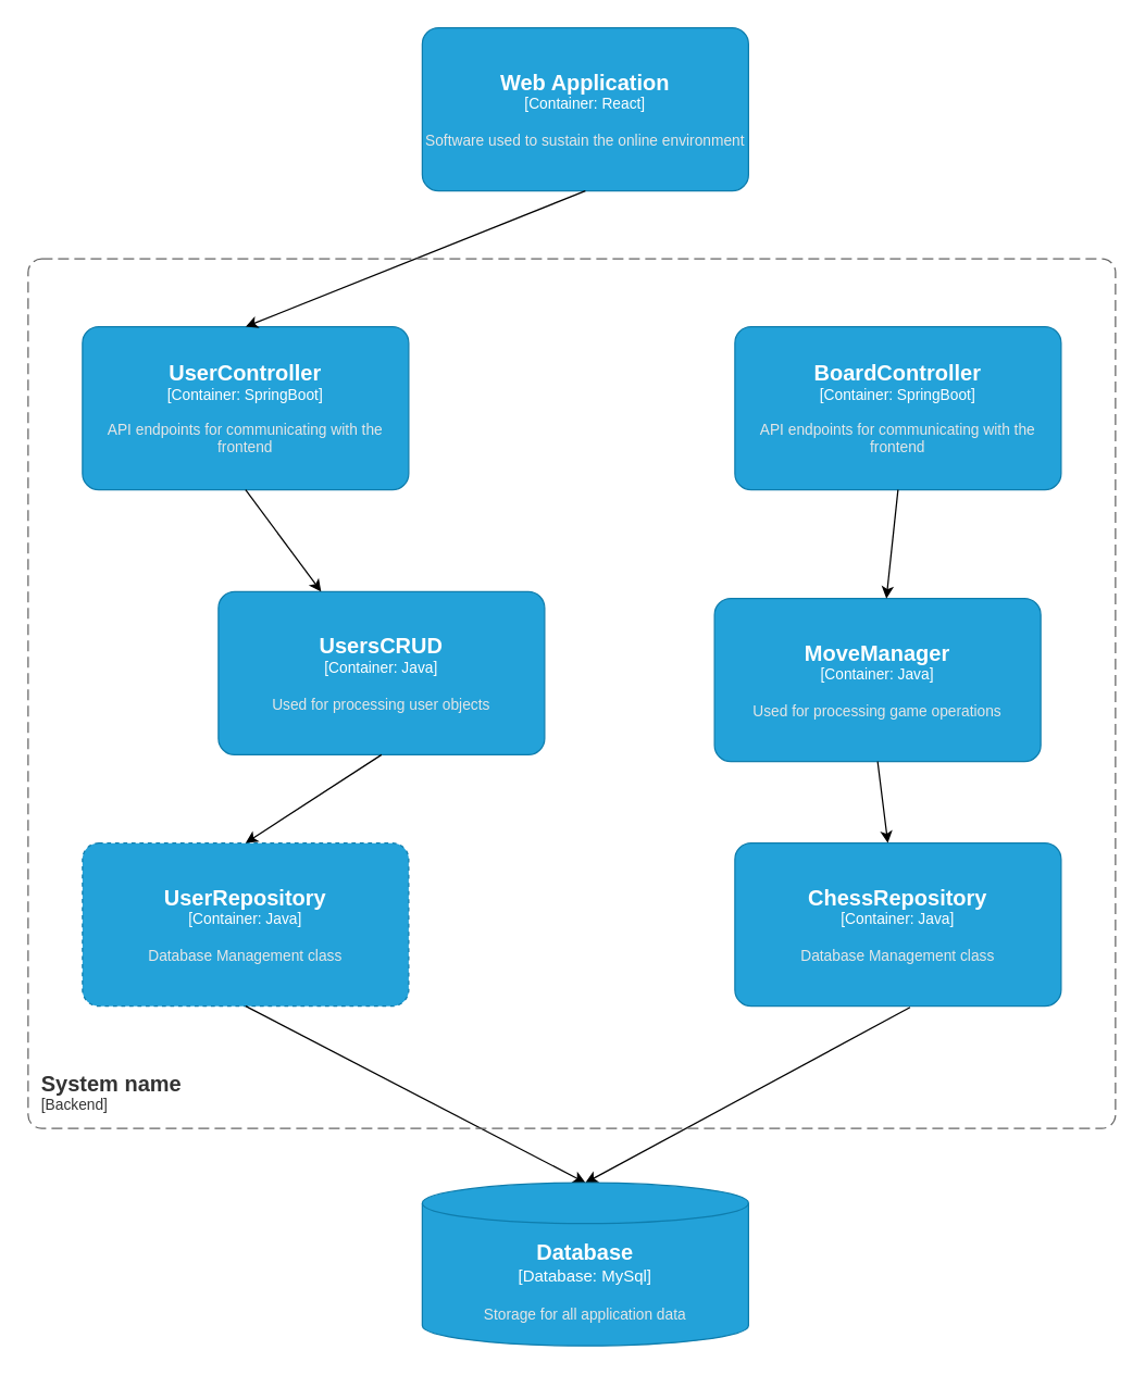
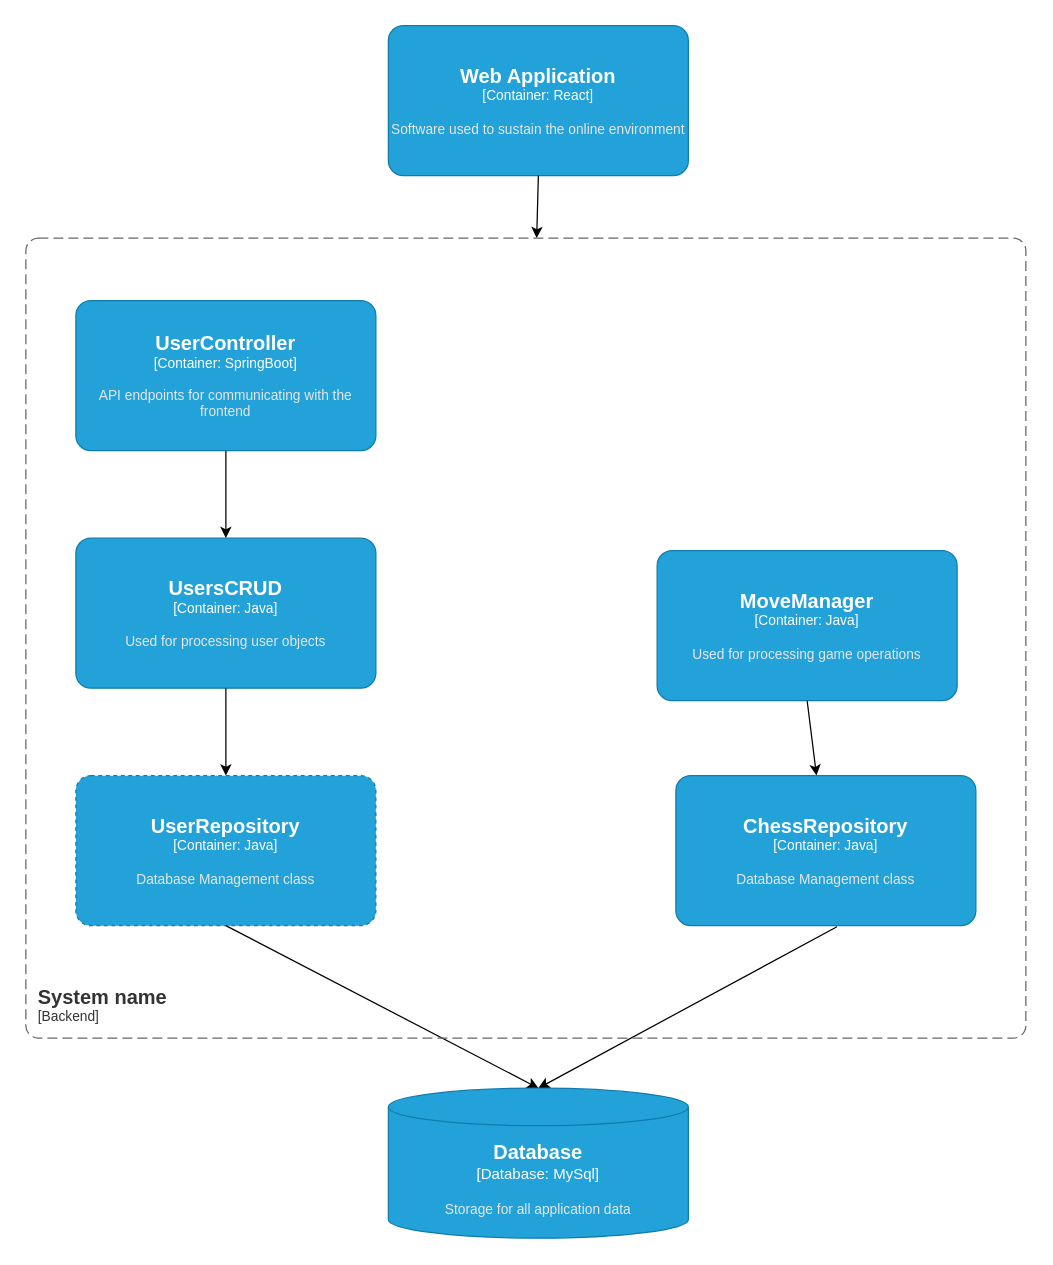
- <mxCell id="15" value="" style="endArrow=classic;html=1;rounded=0;exitX=0.5;exitY=1;exitDx=0;exitDy=0;exitPerimeter=0;entryX=0.5;entryY=0;entryDx=0;entryDy=0;entryPerimeter=0;" parent="1" source="2" target="3" edge="1"><mxGeometry width="50" height="50" relative="1" as="geometry"><mxPoint x="190" y="370" as="sourcePoint" /><mxPoint x="190" y="440" as="targetPoint" /></mxGeometry></mxCell>
+ <mxCell id="15" value="" style="endArrow=classic;html=1;rounded=0;exitX=0.5;exitY=1;exitDx=0;exitDy=0;exitPerimeter=0;" parent="1" source="2" target="16" edge="1"><mxGeometry width="50" height="50" relative="1" as="geometry"><mxPoint x="190" y="370" as="sourcePoint" /><mxPoint x="190" y="440" as="targetPoint" /></mxGeometry></mxCell>
- <mxCell id="6" value="&lt;font style=&quot;font-size: 16px&quot;&gt;&lt;b&gt;BoardController&lt;/b&gt;&lt;/font&gt;&lt;div&gt;[Container: SpringBoot]&lt;/div&gt;&lt;br&gt;&lt;div&gt;&lt;font style=&quot;font-size: 11px&quot;&gt;&lt;font color=&quot;#E6E6E6&quot;&gt;API endpoints for communicating with the frontend&lt;/font&gt;&lt;/div&gt;" style="rounded=1;whiteSpace=wrap;html=1;fontSize=11;labelBackgroundColor=none;fillColor=#23A2D9;fontColor=#ffffff;align=center;arcSize=10;strokeColor=#0E7DAD;metaEdit=1;resizable=0;points=[[0.25,0,0],[0.5,0,0],[0.75,0,0],[1,0.25,0],[1,0.5,0],[1,0.75,0],[0.75,1,0],[0.5,1,0],[0.25,1,0],[0,0.75,0],[0,0.5,0],[0,0.25,0]];" parent="1" vertex="1"><mxGeometry x="540" y="240" width="240" height="120" as="geometry" /></mxCell>
- <mxCell id="14" value="" style="endArrow=classic;html=1;rounded=0;exitX=0.5;exitY=1;exitDx=0;exitDy=0;exitPerimeter=0;" parent="1" source="6" target="7" edge="1"><mxGeometry width="50" height="50" relative="1" as="geometry"><mxPoint x="230" y="790" as="sourcePoint" /><mxPoint x="480" y="850" as="targetPoint" /></mxGeometry></mxCell>
- <mxCell id="4" value="&lt;font style=&quot;font-size: 16px&quot;&gt;&lt;b&gt;UsersCRUD&lt;/b&gt;&lt;/font&gt;&lt;div&gt;[Container: Java]&lt;/div&gt;&lt;br&gt;&lt;div&gt;&lt;font style=&quot;font-size: 11px&quot;&gt;&lt;font color=&quot;#E6E6E6&quot;&gt;Used for processing user objects&lt;/font&gt;&lt;/div&gt;" style="rounded=1;whiteSpace=wrap;html=1;fontSize=11;labelBackgroundColor=none;fillColor=#23A2D9;fontColor=#ffffff;align=center;arcSize=10;strokeColor=#0E7DAD;metaEdit=1;resizable=0;points=[[0.25,0,0],[0.5,0,0],[0.75,0,0],[1,0.25,0],[1,0.5,0],[1,0.75,0],[0.75,1,0],[0.5,1,0],[0.25,1,0],[0,0.75,0],[0,0.5,0],[0,0.25,0]];" parent="1" vertex="1"><mxGeometry x="160" y="435" width="240" height="120" as="geometry" /></mxCell>
+ <mxCell id="4" value="&lt;font style=&quot;font-size: 16px&quot;&gt;&lt;b&gt;UsersCRUD&lt;/b&gt;&lt;/font&gt;&lt;div&gt;[Container: Java]&lt;/div&gt;&lt;br&gt;&lt;div&gt;&lt;font style=&quot;font-size: 11px&quot;&gt;&lt;font color=&quot;#E6E6E6&quot;&gt;Used for processing user objects&lt;/font&gt;&lt;/div&gt;" style="rounded=1;whiteSpace=wrap;html=1;fontSize=11;labelBackgroundColor=none;fillColor=#23A2D9;fontColor=#ffffff;align=center;arcSize=10;strokeColor=#0E7DAD;metaEdit=1;resizable=0;points=[[0.25,0,0],[0.5,0,0],[0.75,0,0],[1,0.25,0],[1,0.5,0],[1,0.75,0],[0.75,1,0],[0.5,1,0],[0.25,1,0],[0,0.75,0],[0,0.5,0],[0,0.25,0]];" parent="1" vertex="1"><mxGeometry x="60" y="430" width="240" height="120" as="geometry" /></mxCell>
